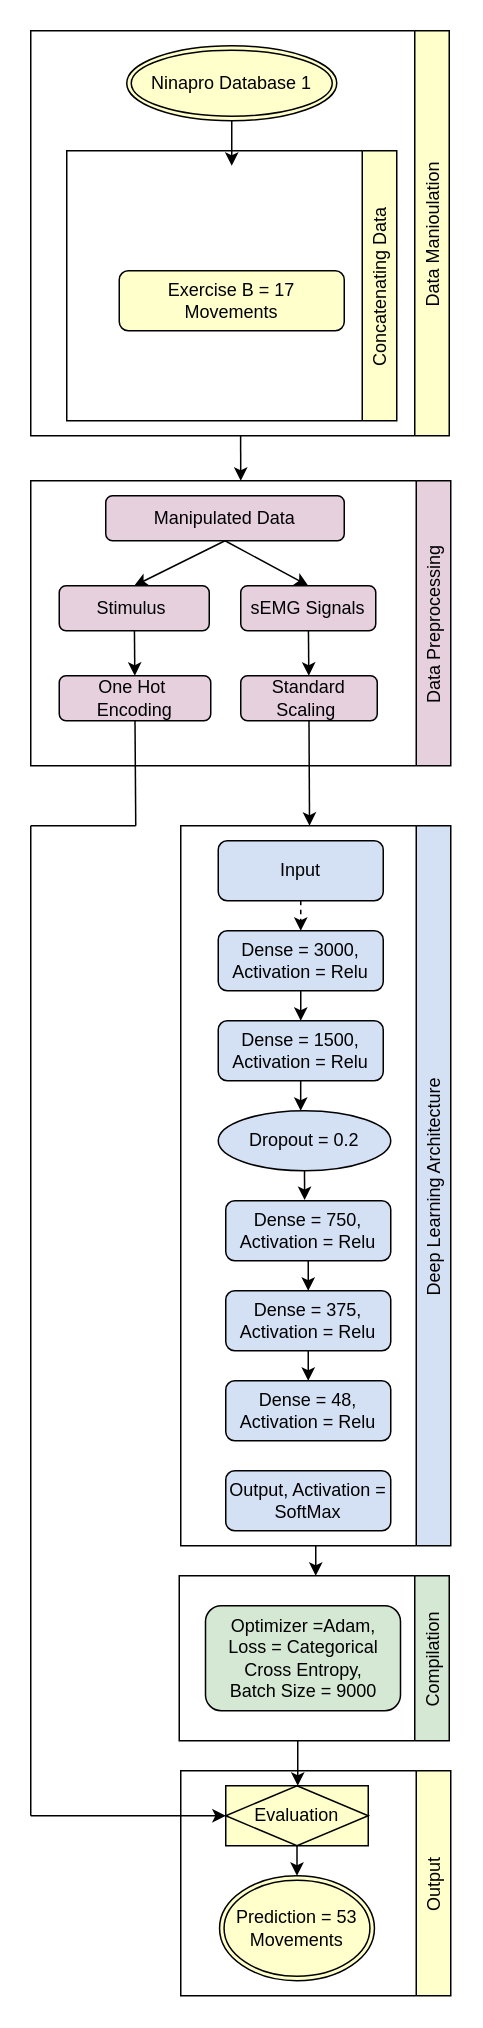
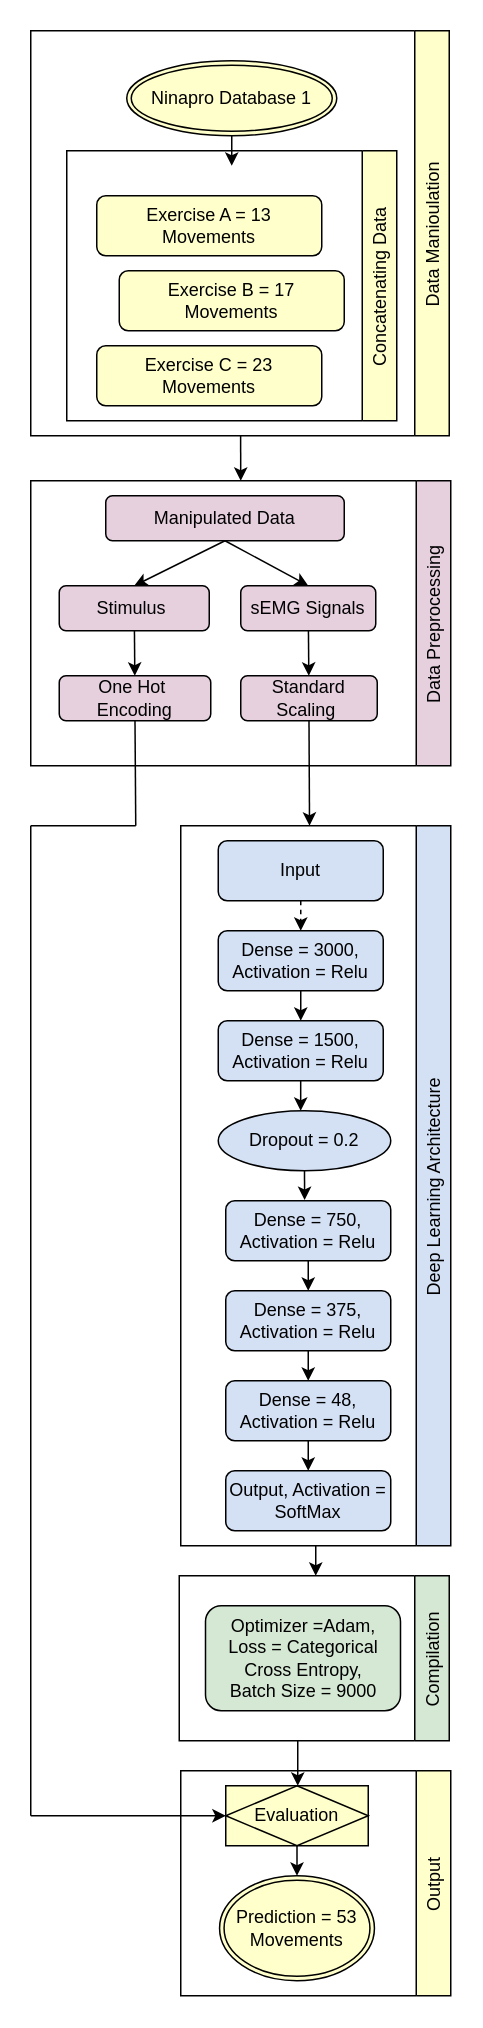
- <mxCell id="33" value="Ninapro Database 1" style="ellipse;shape=doubleEllipse;margin=3;whiteSpace=wrap;html=1;align=center;fillColor=#FFFFCC;" vertex="1" parent="32"><mxGeometry x="64" y="10" width="140" height="50" as="geometry" /></mxCell>
+ <mxCell id="33" value="Ninapro Database 1" style="ellipse;shape=doubleEllipse;margin=3;whiteSpace=wrap;html=1;align=center;fillColor=#FFFFCC;" vertex="1" parent="32"><mxGeometry x="64" y="20" width="140" height="50" as="geometry" /></mxCell>
+ <mxCell id="36" value="Exercise A = 13 Movements" style="rounded=1;whiteSpace=wrap;html=1;fillColor=#FFFFCC;" vertex="1" parent="35"><mxGeometry x="20" y="30" width="150" height="40" as="geometry" /></mxCell>
+ <mxCell id="38" value="Exercise C = 23 Movements" style="rounded=1;whiteSpace=wrap;html=1;fillColor=#FFFFCC;" vertex="1" parent="35"><mxGeometry x="20" y="130" width="150" height="40" as="geometry" /></mxCell>
+ <mxCell id="18" value="" style="edgeStyle=none;rounded=0;orthogonalLoop=1;jettySize=auto;html=1;" edge="1" parent="5" source="19" target="20"><mxGeometry relative="1" as="geometry" /></mxCell>
